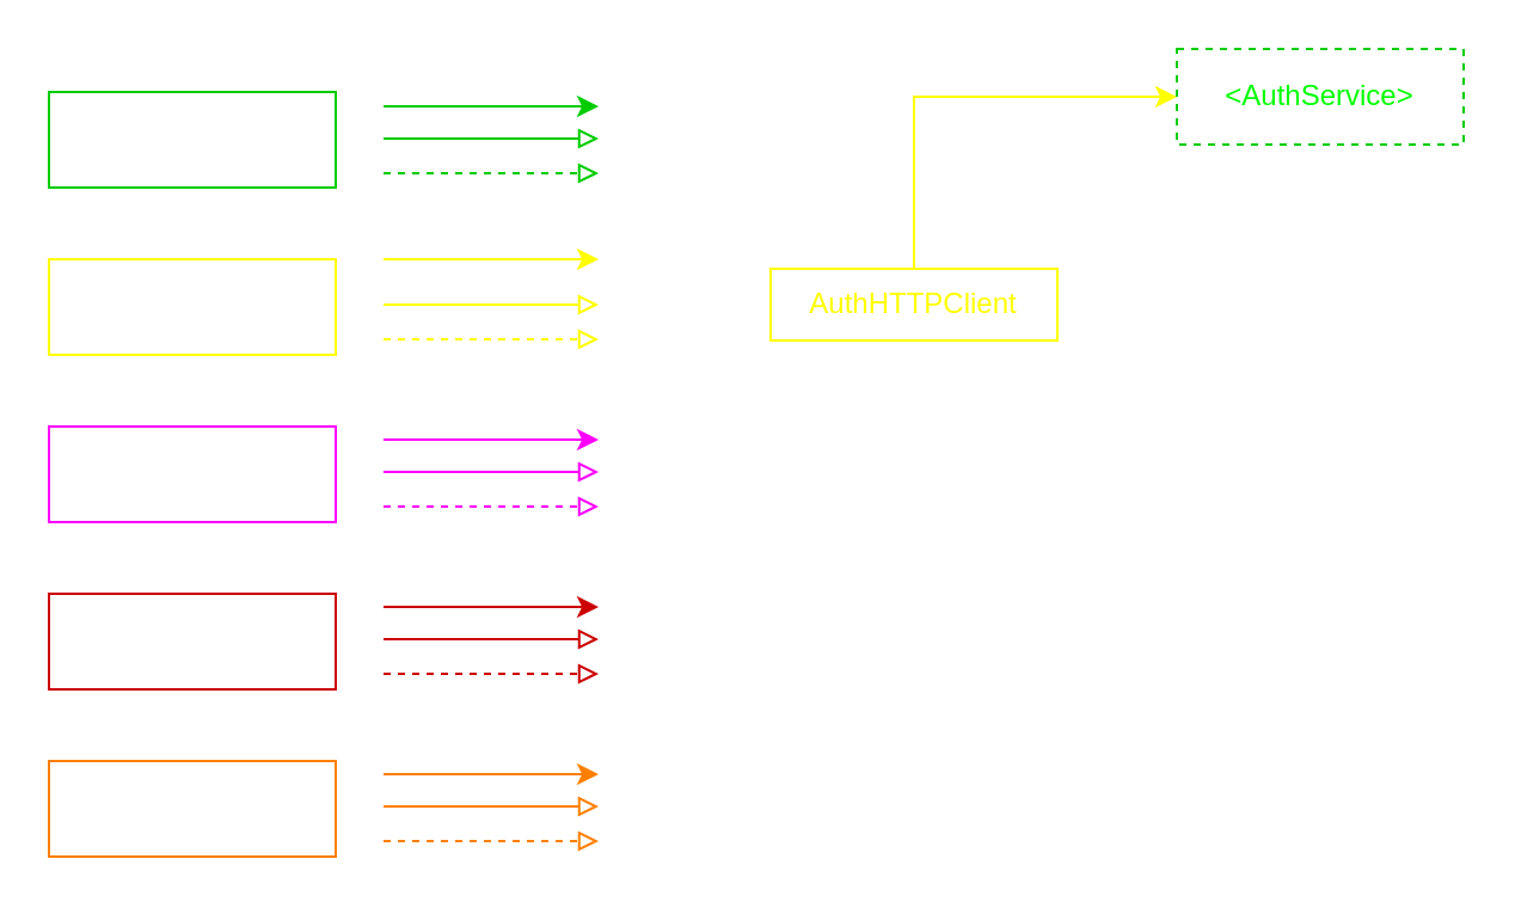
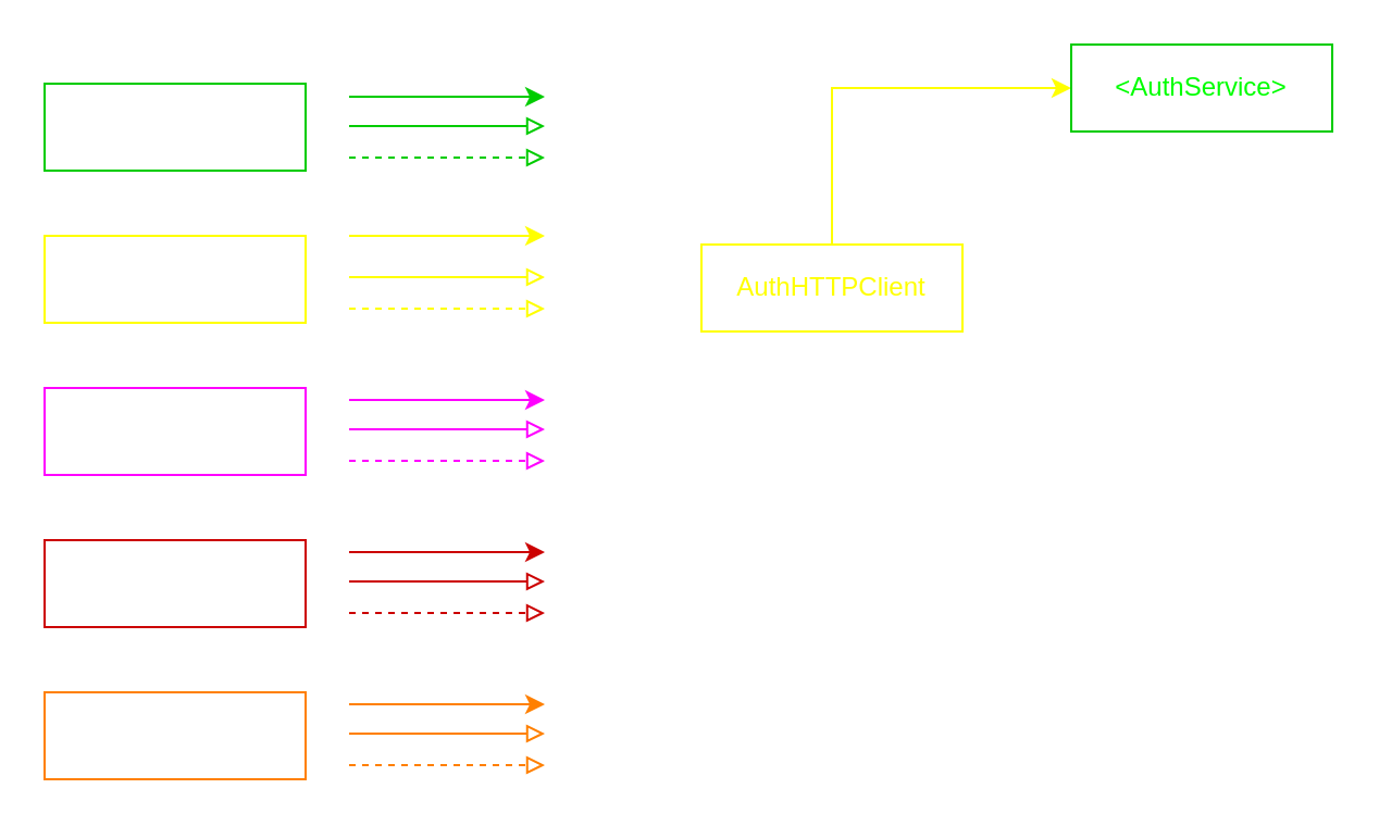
- <mxCell id="22" value="&amp;lt;AuthService&amp;gt;" style="rounded=0;whiteSpace=wrap;html=1;strokeColor=#00CC00;fontColor=#00FF00;dashed=1;" vertex="1" parent="1"><mxGeometry x="492" y="20" width="120" height="40" as="geometry" /></mxCell>
+ <mxCell id="22" value="&amp;lt;AuthService&amp;gt;" style="rounded=0;whiteSpace=wrap;html=1;strokeColor=#00CC00;fontColor=#00FF00;" vertex="1" parent="1"><mxGeometry x="492" y="20" width="120" height="40" as="geometry" /></mxCell>
- <mxCell id="23" value="AuthHTTPClient" style="rounded=0;whiteSpace=wrap;html=1;strokeColor=#FFFF00;fontColor=#FFFF00;" vertex="1" parent="1"><mxGeometry x="322" y="112" width="120" height="30" as="geometry" /></mxCell>
+ <mxCell id="23" value="AuthHTTPClient" style="rounded=0;whiteSpace=wrap;html=1;strokeColor=#FFFF00;fontColor=#FFFF00;" vertex="1" parent="1"><mxGeometry x="322" y="112" width="120" height="40" as="geometry" /></mxCell>
